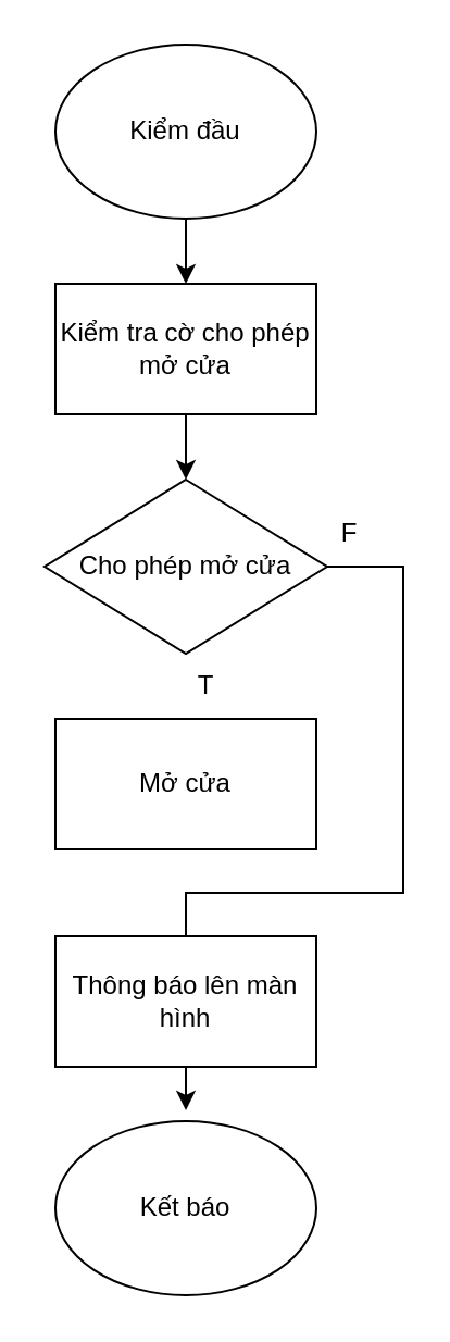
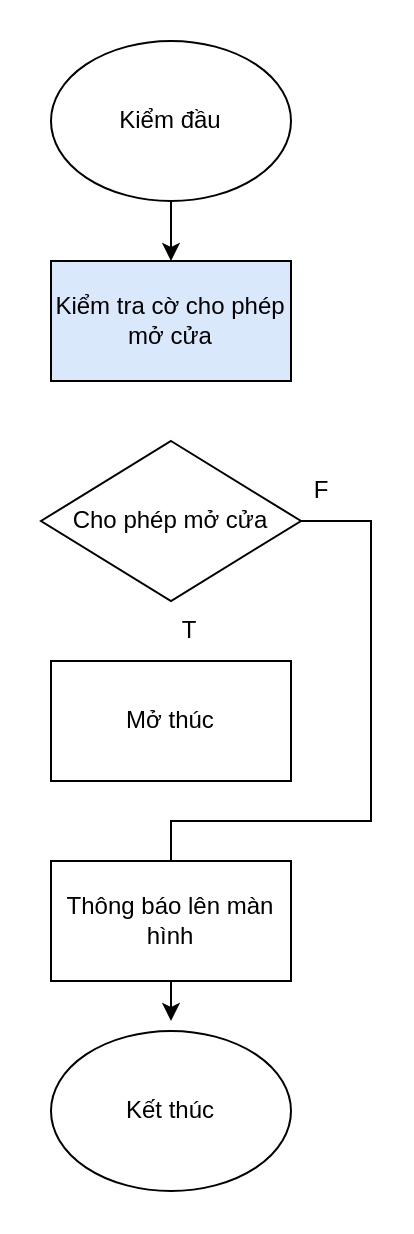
- <mxCell id="5" value="Kiểm tra cờ cho phép mở cửa" style="rounded=0;whiteSpace=wrap;html=1;" vertex="1" parent="1"><mxGeometry x="25" y="130" width="120" height="60" as="geometry" /></mxCell>
+ <mxCell id="5" value="Kiểm tra cờ cho phép mở cửa" style="rounded=0;whiteSpace=wrap;html=1;fillColor=#dae8fc;" vertex="1" parent="1"><mxGeometry x="25" y="130" width="120" height="60" as="geometry" /></mxCell>
- <mxCell id="4" style="edgeStyle=orthogonalEdgeStyle;rounded=0;orthogonalLoop=1;jettySize=auto;html=1;exitX=0.5;exitY=1;exitDx=0;exitDy=0;entryX=0.5;entryY=0;entryDx=0;entryDy=0;" edge="1" parent="1" source="5" target="6"><mxGeometry relative="1" as="geometry" /></mxCell>
- <mxCell id="7" value="Mở cửa" style="rounded=0;whiteSpace=wrap;html=1;" vertex="1" parent="1"><mxGeometry x="25" y="330" width="120" height="60" as="geometry" /></mxCell>
+ <mxCell id="7" value="Mở thúc" style="rounded=0;whiteSpace=wrap;html=1;" vertex="1" parent="1"><mxGeometry x="25" y="330" width="120" height="60" as="geometry" /></mxCell>
- <mxCell id="11" value="Kết báo" style="ellipse;whiteSpace=wrap;html=1;" vertex="1" parent="1"><mxGeometry x="25" y="515" width="120" height="80" as="geometry" /></mxCell>
+ <mxCell id="11" value="Kết thúc" style="ellipse;whiteSpace=wrap;html=1;" vertex="1" parent="1"><mxGeometry x="25" y="515" width="120" height="80" as="geometry" /></mxCell>
